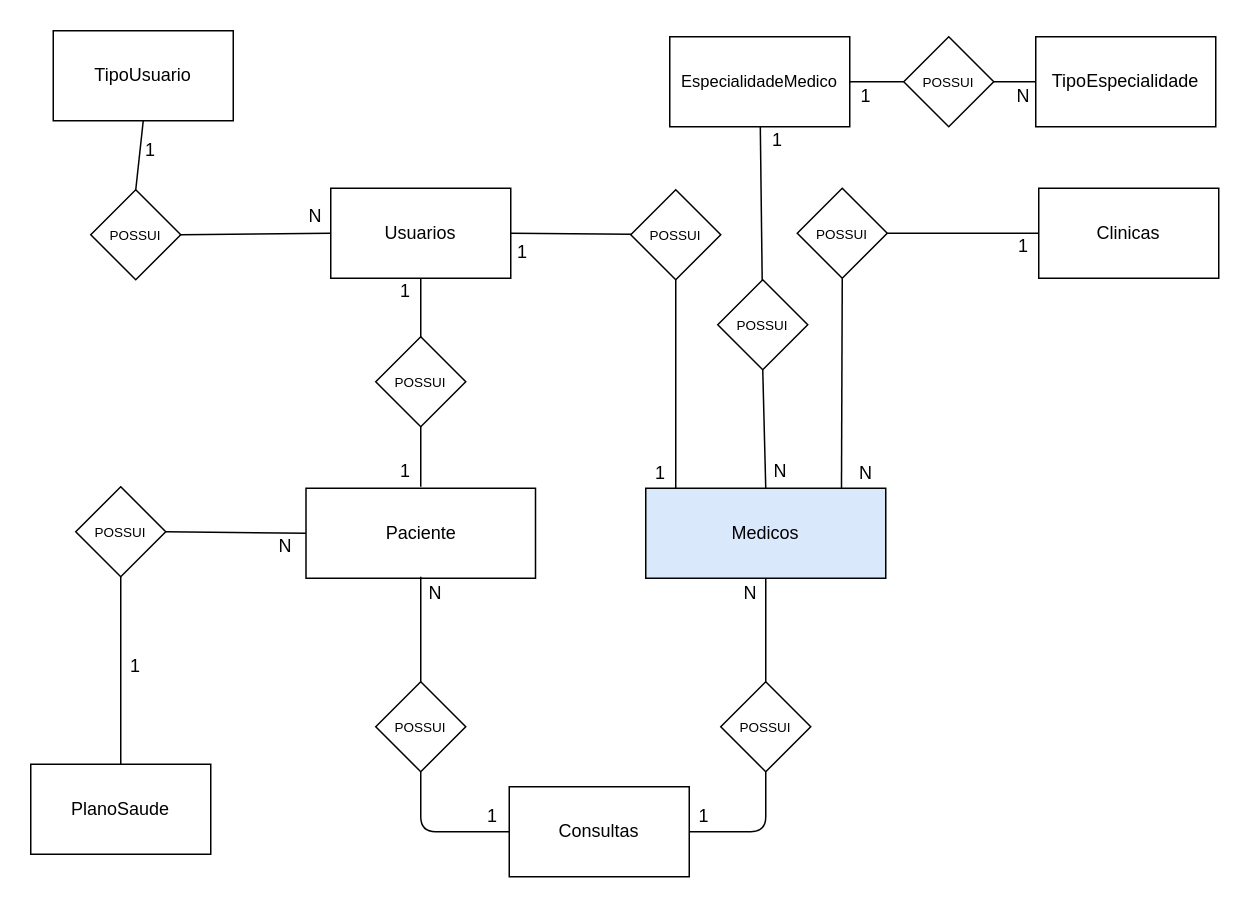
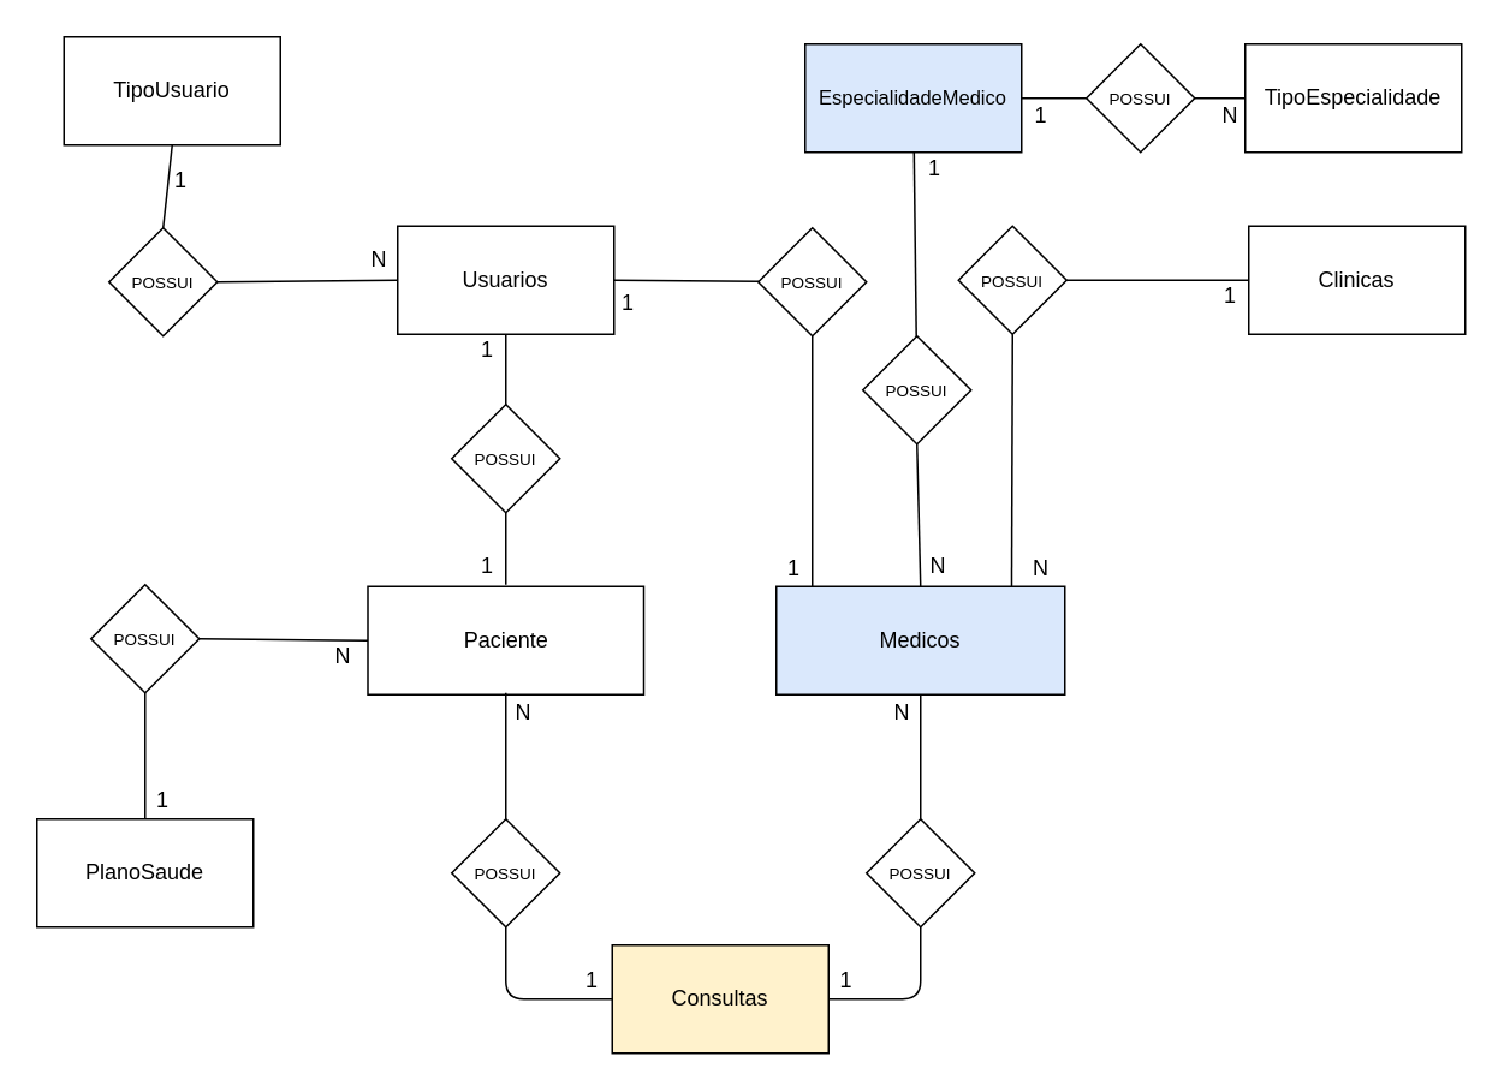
- <mxCell id="32" value="&lt;font style=&quot;font-size: 11px&quot;&gt;EspecialidadeMedico&lt;/font&gt;" style="rounded=0;whiteSpace=wrap;html=1;" vertex="1" parent="1"><mxGeometry x="446" y="24" width="120" height="60" as="geometry" /></mxCell>
+ <mxCell id="32" value="&lt;font style=&quot;font-size: 11px&quot;&gt;EspecialidadeMedico&lt;/font&gt;" style="rounded=0;whiteSpace=wrap;html=1;fillColor=#dae8fc;" vertex="1" parent="1"><mxGeometry x="446" y="24" width="120" height="60" as="geometry" /></mxCell>
- <mxCell id="49" value="PlanoSaude" style="rounded=0;whiteSpace=wrap;html=1;" vertex="1" parent="1"><mxGeometry x="20" y="509" width="120" height="60" as="geometry" /></mxCell>
+ <mxCell id="49" value="PlanoSaude" style="rounded=0;whiteSpace=wrap;html=1;" vertex="1" parent="1"><mxGeometry x="20" y="454" width="120" height="60" as="geometry" /></mxCell>
- <mxCell id="10" value="Consultas" style="rounded=0;whiteSpace=wrap;html=1;" vertex="1" parent="1"><mxGeometry x="339" y="524" width="120" height="60" as="geometry" /></mxCell>
+ <mxCell id="10" value="Consultas" style="rounded=0;whiteSpace=wrap;html=1;fillColor=#fff2cc;" vertex="1" parent="1"><mxGeometry x="339" y="524" width="120" height="60" as="geometry" /></mxCell>
